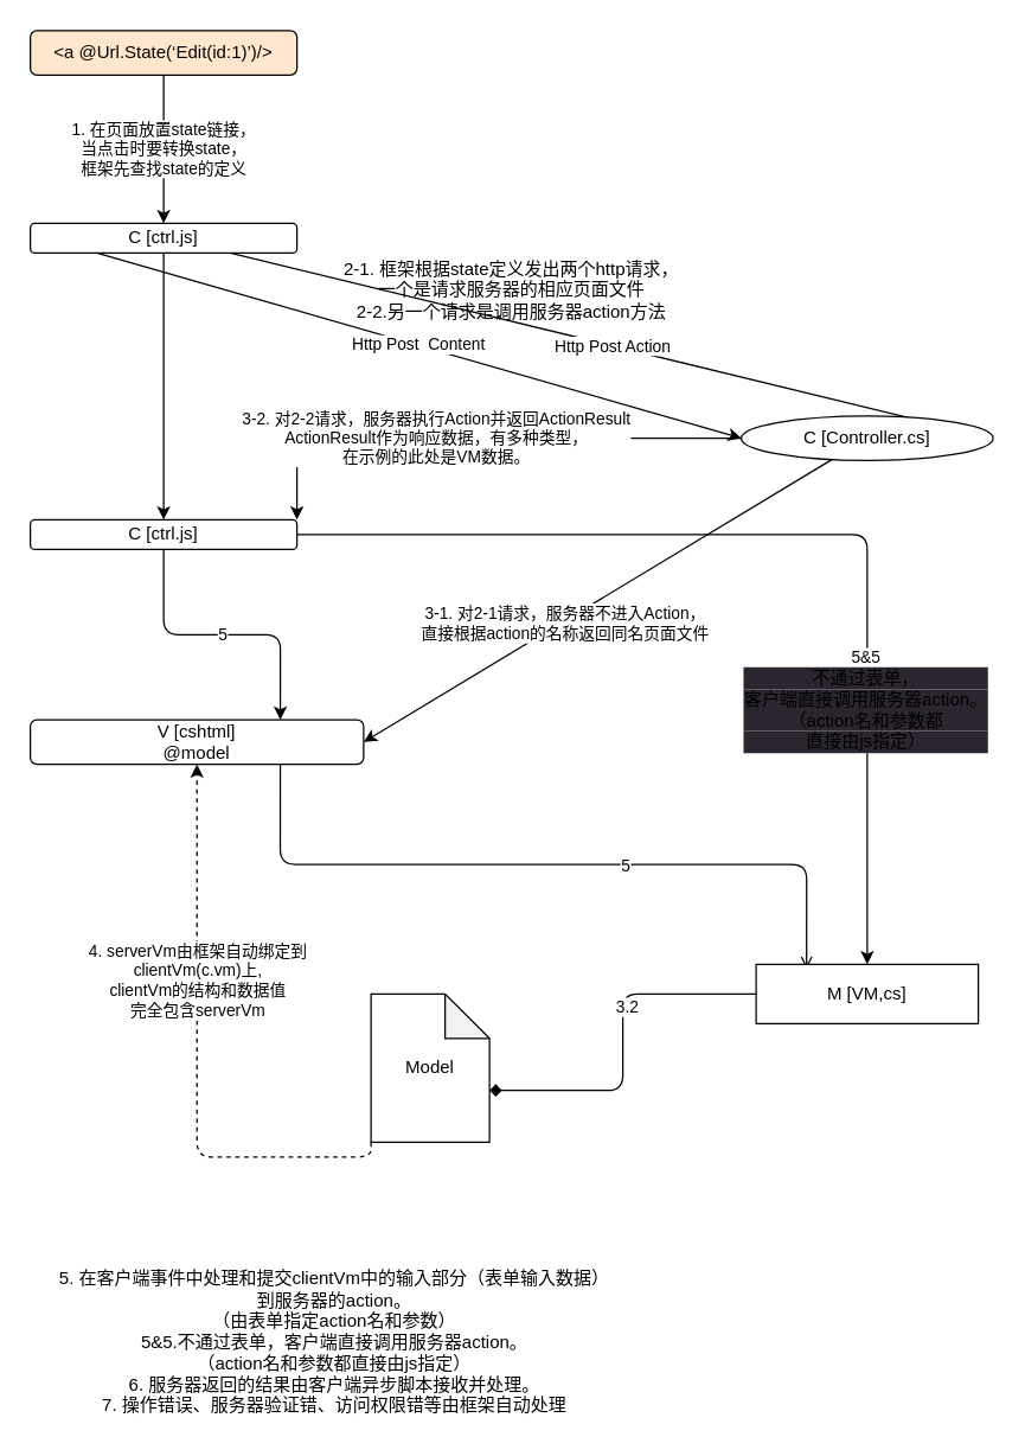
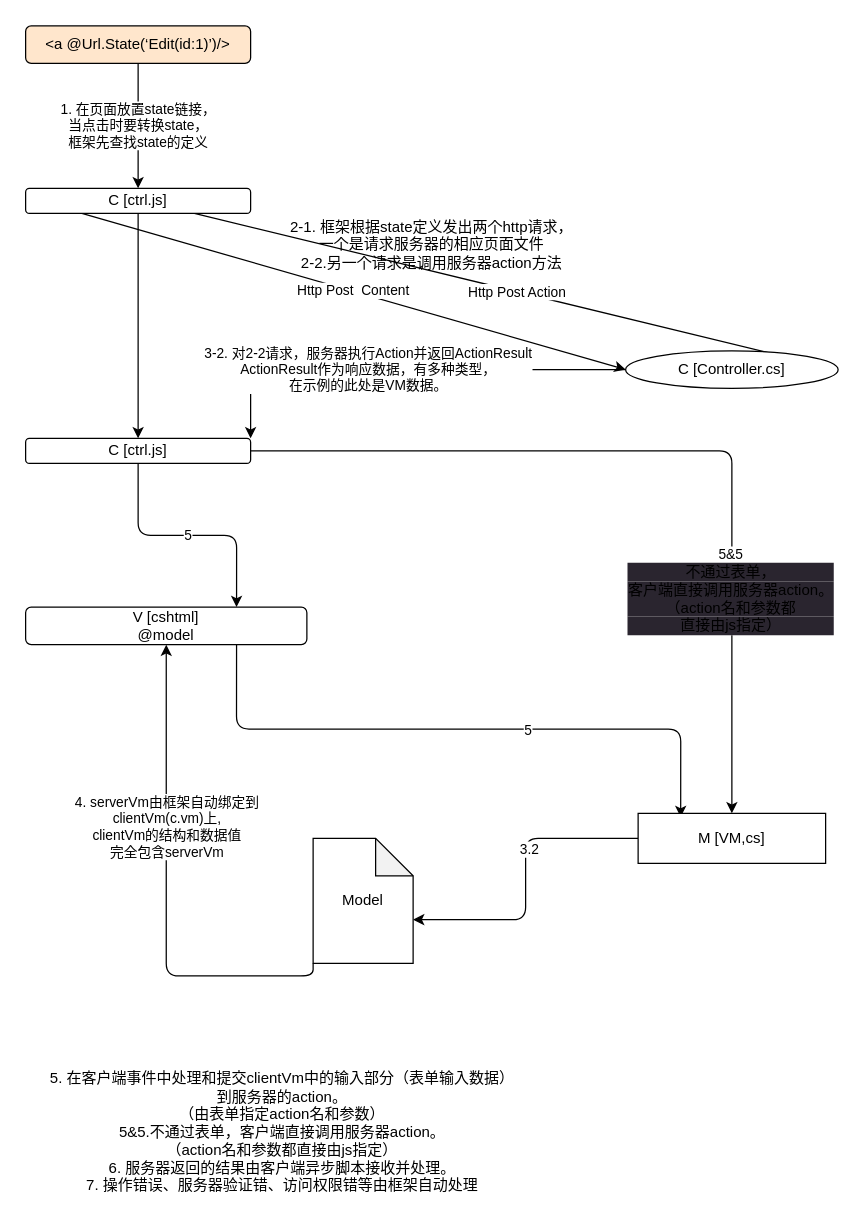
- <mxCell id="5" style="edgeStyle=none;html=1;entryX=1;entryY=0.5;entryDx=0;entryDy=0;" edge="1" parent="1" source="9" target="16"><mxGeometry relative="1" as="geometry" /></mxCell>
- <mxCell id="6" value="3-1. 对2-1请求，服务器不进入Action，&lt;br&gt;直接根据action的名称返回同名页面文件" style="edgeLabel;html=1;align=center;verticalAlign=middle;resizable=0;points=[];" vertex="1" connectable="0" parent="5"><mxGeometry x="0.145" y="1" relative="1" as="geometry"><mxPoint as="offset" /></mxGeometry></mxCell>
- <mxCell id="14" style="edgeStyle=orthogonalEdgeStyle;html=1;exitX=0.75;exitY=1;exitDx=0;exitDy=0;entryX=0.227;entryY=0.075;entryDx=0;entryDy=0;entryPerimeter=0;endArrow=open;" edge="1" parent="1" source="16" target="23"><mxGeometry relative="1" as="geometry" /></mxCell>
+ <mxCell id="14" style="edgeStyle=orthogonalEdgeStyle;html=1;exitX=0.75;exitY=1;exitDx=0;exitDy=0;entryX=0.227;entryY=0.075;entryDx=0;entryDy=0;entryPerimeter=0;" edge="1" parent="1" source="16" target="23"><mxGeometry relative="1" as="geometry" /></mxCell>
- <mxCell id="21" style="edgeStyle=orthogonalEdgeStyle;html=1;exitX=0;exitY=0.5;exitDx=0;exitDy=0;entryX=0;entryY=0;entryDx=80;entryDy=65;entryPerimeter=0;endArrow=diamond;" edge="1" parent="1" source="23" target="27"><mxGeometry relative="1" as="geometry" /></mxCell>
+ <mxCell id="21" style="edgeStyle=orthogonalEdgeStyle;html=1;exitX=0;exitY=0.5;exitDx=0;exitDy=0;entryX=0;entryY=0;entryDx=80;entryDy=65;entryPerimeter=0;" edge="1" parent="1" source="23" target="27"><mxGeometry relative="1" as="geometry" /></mxCell>
- <mxCell id="24" style="edgeStyle=orthogonalEdgeStyle;html=1;exitX=0;exitY=1;exitDx=0;exitDy=0;exitPerimeter=0;entryX=0.5;entryY=1;entryDx=0;entryDy=0;dashed=1;" edge="1" parent="1" source="27" target="16"><mxGeometry relative="1" as="geometry" /></mxCell>
+ <mxCell id="24" style="edgeStyle=orthogonalEdgeStyle;html=1;exitX=0;exitY=1;exitDx=0;exitDy=0;exitPerimeter=0;entryX=0.5;entryY=1;entryDx=0;entryDy=0;" edge="1" parent="1" source="27" target="16"><mxGeometry relative="1" as="geometry" /></mxCell>
